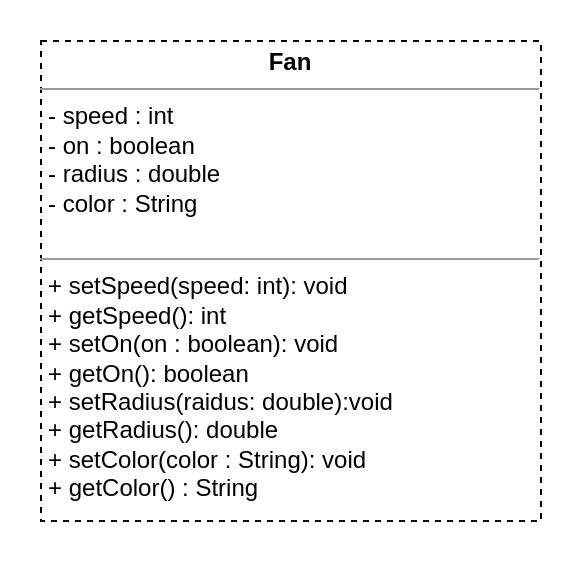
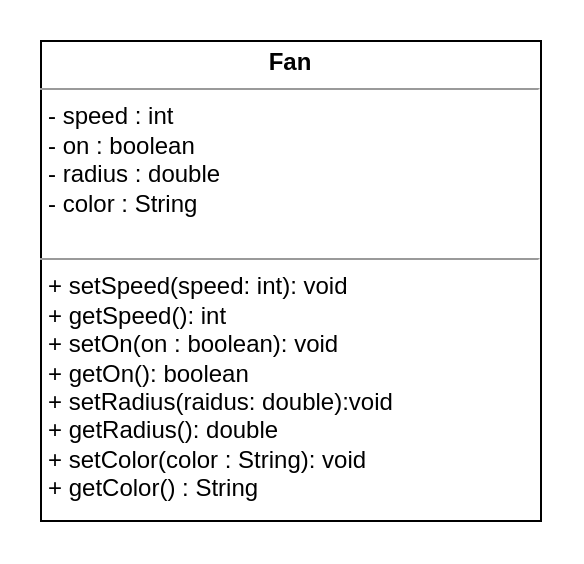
- <mxCell id="2" value="&lt;p style=&quot;margin: 0px ; margin-top: 4px ; text-align: center&quot;&gt;&lt;b&gt;Fan&lt;/b&gt;&lt;/p&gt;&lt;hr size=&quot;1&quot;&gt;&lt;p style=&quot;margin: 0px ; margin-left: 4px&quot;&gt;- speed : int&lt;/p&gt;&lt;p style=&quot;margin: 0px ; margin-left: 4px&quot;&gt;- on : boolean&lt;/p&gt;&lt;p style=&quot;margin: 0px ; margin-left: 4px&quot;&gt;- radius : double&lt;/p&gt;&lt;p style=&quot;margin: 0px ; margin-left: 4px&quot;&gt;- color : String&lt;span style=&quot;white-space: pre&quot;&gt; &lt;/span&gt;&lt;/p&gt;&amp;nbsp;&lt;hr size=&quot;1&quot;&gt;&lt;p style=&quot;margin: 0px ; margin-left: 4px&quot;&gt;+ setSpeed(speed: int): void&lt;/p&gt;&lt;p style=&quot;margin: 0px ; margin-left: 4px&quot;&gt;+ getSpeed(): int&lt;/p&gt;&lt;p style=&quot;margin: 0px ; margin-left: 4px&quot;&gt;+ setOn(on : boolean): void&lt;/p&gt;&lt;p style=&quot;margin: 0px ; margin-left: 4px&quot;&gt;+ getOn(): boolean&lt;/p&gt;&lt;p style=&quot;margin: 0px ; margin-left: 4px&quot;&gt;+ setRadius(raidus: double):void&lt;/p&gt;&lt;p style=&quot;margin: 0px ; margin-left: 4px&quot;&gt;+ getRadius(): double&lt;/p&gt;&lt;p style=&quot;margin: 0px ; margin-left: 4px&quot;&gt;+ setColor(color : String): void&lt;/p&gt;&lt;p style=&quot;margin: 0px ; margin-left: 4px&quot;&gt;+ getColor() : String&lt;/p&gt;&lt;p style=&quot;margin: 0px ; margin-left: 4px&quot;&gt;&lt;br&gt;&lt;/p&gt;" style="verticalAlign=top;align=left;overflow=fill;fontSize=12;fontFamily=Helvetica;html=1;dashed=1;" vertex="1" parent="1"><mxGeometry x="20" y="20" width="250" height="240" as="geometry" /></mxCell>
+ <mxCell id="2" value="&lt;p style=&quot;margin: 0px ; margin-top: 4px ; text-align: center&quot;&gt;&lt;b&gt;Fan&lt;/b&gt;&lt;/p&gt;&lt;hr size=&quot;1&quot;&gt;&lt;p style=&quot;margin: 0px ; margin-left: 4px&quot;&gt;- speed : int&lt;/p&gt;&lt;p style=&quot;margin: 0px ; margin-left: 4px&quot;&gt;- on : boolean&lt;/p&gt;&lt;p style=&quot;margin: 0px ; margin-left: 4px&quot;&gt;- radius : double&lt;/p&gt;&lt;p style=&quot;margin: 0px ; margin-left: 4px&quot;&gt;- color : String&lt;span style=&quot;white-space: pre&quot;&gt; &lt;/span&gt;&lt;/p&gt;&amp;nbsp;&lt;hr size=&quot;1&quot;&gt;&lt;p style=&quot;margin: 0px ; margin-left: 4px&quot;&gt;+ setSpeed(speed: int): void&lt;/p&gt;&lt;p style=&quot;margin: 0px ; margin-left: 4px&quot;&gt;+ getSpeed(): int&lt;/p&gt;&lt;p style=&quot;margin: 0px ; margin-left: 4px&quot;&gt;+ setOn(on : boolean): void&lt;/p&gt;&lt;p style=&quot;margin: 0px ; margin-left: 4px&quot;&gt;+ getOn(): boolean&lt;/p&gt;&lt;p style=&quot;margin: 0px ; margin-left: 4px&quot;&gt;+ setRadius(raidus: double):void&lt;/p&gt;&lt;p style=&quot;margin: 0px ; margin-left: 4px&quot;&gt;+ getRadius(): double&lt;/p&gt;&lt;p style=&quot;margin: 0px ; margin-left: 4px&quot;&gt;+ setColor(color : String): void&lt;/p&gt;&lt;p style=&quot;margin: 0px ; margin-left: 4px&quot;&gt;+ getColor() : String&lt;/p&gt;&lt;p style=&quot;margin: 0px ; margin-left: 4px&quot;&gt;&lt;br&gt;&lt;/p&gt;" style="verticalAlign=top;align=left;overflow=fill;fontSize=12;fontFamily=Helvetica;html=1;" vertex="1" parent="1"><mxGeometry x="20" y="20" width="250" height="240" as="geometry" /></mxCell>
